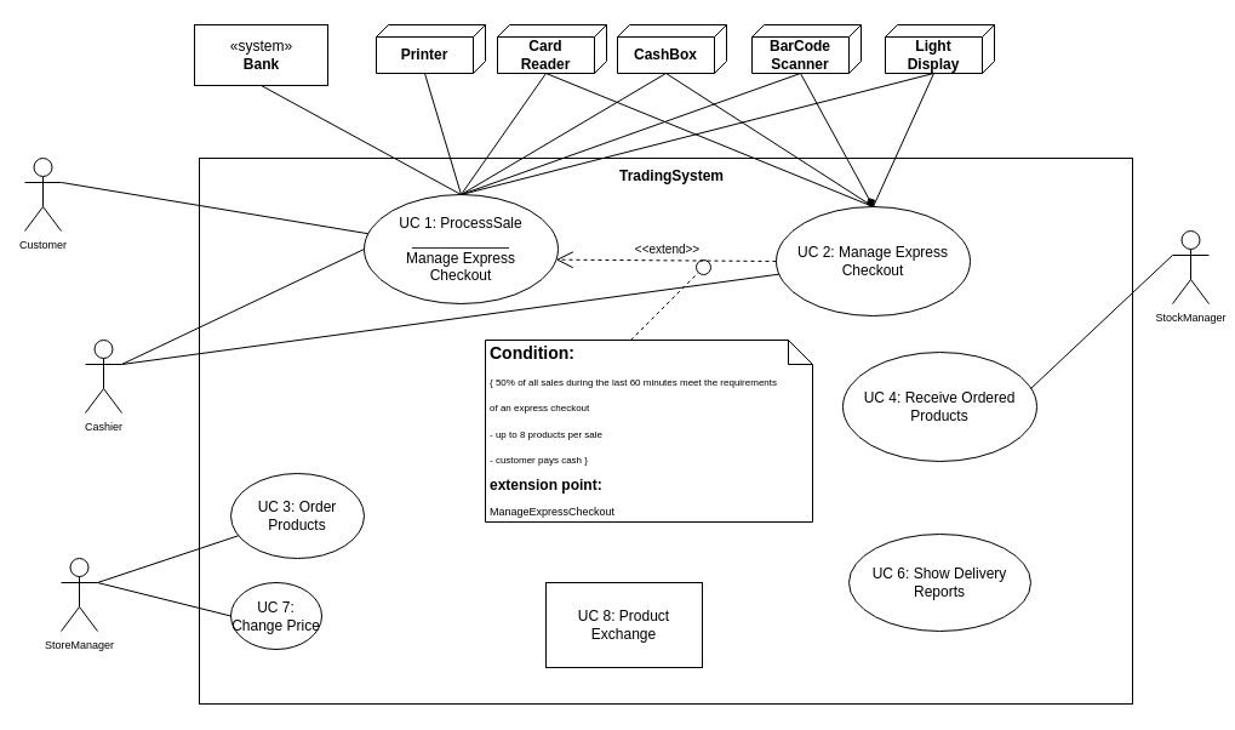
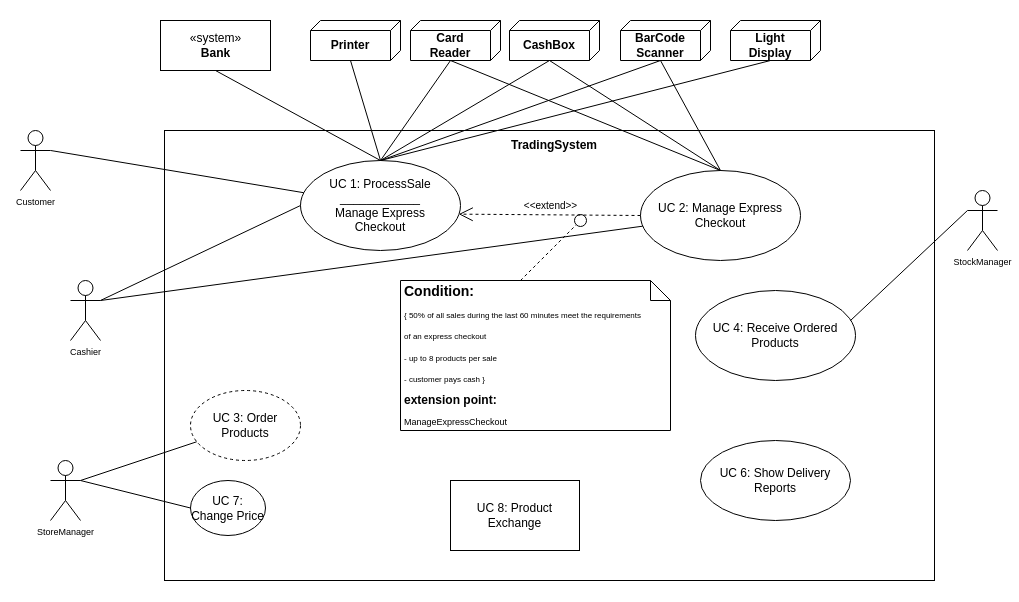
- <mxCell id="42" value="" style="endArrow=none;html=1;rounded=0;labelBackgroundColor=default;fontSize=9;fontColor=default;strokeColor=default;exitX=0.5;exitY=1;exitDx=0;exitDy=0;entryX=0.5;entryY=0;entryDx=0;entryDy=0;" edge="1" parent="1" source="14" target="21"><mxGeometry width="50" height="50" relative="1" as="geometry"><mxPoint x="680" y="80" as="sourcePoint" /><mxPoint x="400" y="180" as="targetPoint" /></mxGeometry></mxCell>
- <mxCell id="43" value="" style="endArrow=diamond;html=1;rounded=0;labelBackgroundColor=default;fontSize=9;fontColor=default;strokeColor=default;exitX=0.5;exitY=1;exitDx=0;exitDy=0;entryX=0.5;entryY=0;entryDx=0;entryDy=0;" edge="1" parent="1" source="12" target="21"><mxGeometry width="50" height="50" relative="1" as="geometry"><mxPoint x="780" y="70" as="sourcePoint" /><mxPoint x="730" y="180" as="targetPoint" /></mxGeometry></mxCell>
+ <mxCell id="43" value="" style="endArrow=none;html=1;rounded=0;labelBackgroundColor=default;fontSize=9;fontColor=default;strokeColor=default;exitX=0.5;exitY=1;exitDx=0;exitDy=0;entryX=0.5;entryY=0;entryDx=0;entryDy=0;" edge="1" parent="1" source="12" target="21"><mxGeometry width="50" height="50" relative="1" as="geometry"><mxPoint x="780" y="70" as="sourcePoint" /><mxPoint x="730" y="180" as="targetPoint" /></mxGeometry></mxCell>
- <mxCell id="16" value="UC 3: Order Products" style="ellipse;whiteSpace=wrap;html=1;fontColor=default;strokeColor=default;fillColor=default;" vertex="1" parent="1"><mxGeometry x="190" y="390" width="110" height="70" as="geometry" /></mxCell>
+ <mxCell id="16" value="UC 3: Order Products" style="ellipse;whiteSpace=wrap;html=1;fontColor=default;strokeColor=default;fillColor=default;dashed=1;" vertex="1" parent="1"><mxGeometry x="190" y="390" width="110" height="70" as="geometry" /></mxCell>
